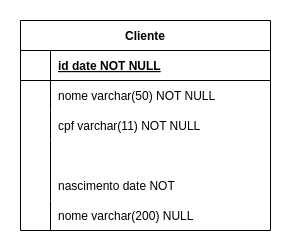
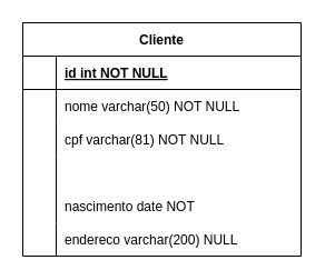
- <mxCell id="4" value="id date NOT NULL " style="shape=partialRectangle;overflow=hidden;connectable=0;fillColor=none;top=0;left=0;bottom=0;right=0;align=left;spacingLeft=6;fontStyle=5;fontSize=12;" parent="3" vertex="1"><mxGeometry x="30" width="220" height="30" as="geometry" /></mxCell>
+ <mxCell id="4" value="id int NOT NULL " style="shape=partialRectangle;overflow=hidden;connectable=0;fillColor=none;top=0;left=0;bottom=0;right=0;align=left;spacingLeft=6;fontStyle=5;fontSize=12;" parent="3" vertex="1"><mxGeometry x="30" width="220" height="30" as="geometry" /></mxCell>
- <mxCell id="10" value="cpf varchar(11) NOT NULL" style="shape=partialRectangle;overflow=hidden;connectable=0;fillColor=none;top=0;left=0;bottom=0;right=0;align=left;spacingLeft=6;fontSize=12;" parent="8" vertex="1"><mxGeometry x="30" width="220" height="30" as="geometry" /></mxCell>
+ <mxCell id="10" value="cpf varchar(81) NOT NULL" style="shape=partialRectangle;overflow=hidden;connectable=0;fillColor=none;top=0;left=0;bottom=0;right=0;align=left;spacingLeft=6;fontSize=12;" parent="8" vertex="1"><mxGeometry x="30" width="220" height="30" as="geometry" /></mxCell>
- <mxCell id="18" value="nome varchar(200) NULL" style="shape=partialRectangle;overflow=hidden;connectable=0;fillColor=none;top=0;left=0;bottom=0;right=0;align=left;spacingLeft=6;fontSize=12;" parent="16" vertex="1"><mxGeometry x="30" width="220" height="30" as="geometry" /></mxCell>
+ <mxCell id="18" value="endereco varchar(200) NULL" style="shape=partialRectangle;overflow=hidden;connectable=0;fillColor=none;top=0;left=0;bottom=0;right=0;align=left;spacingLeft=6;fontSize=12;" parent="16" vertex="1"><mxGeometry x="30" width="220" height="30" as="geometry" /></mxCell>
